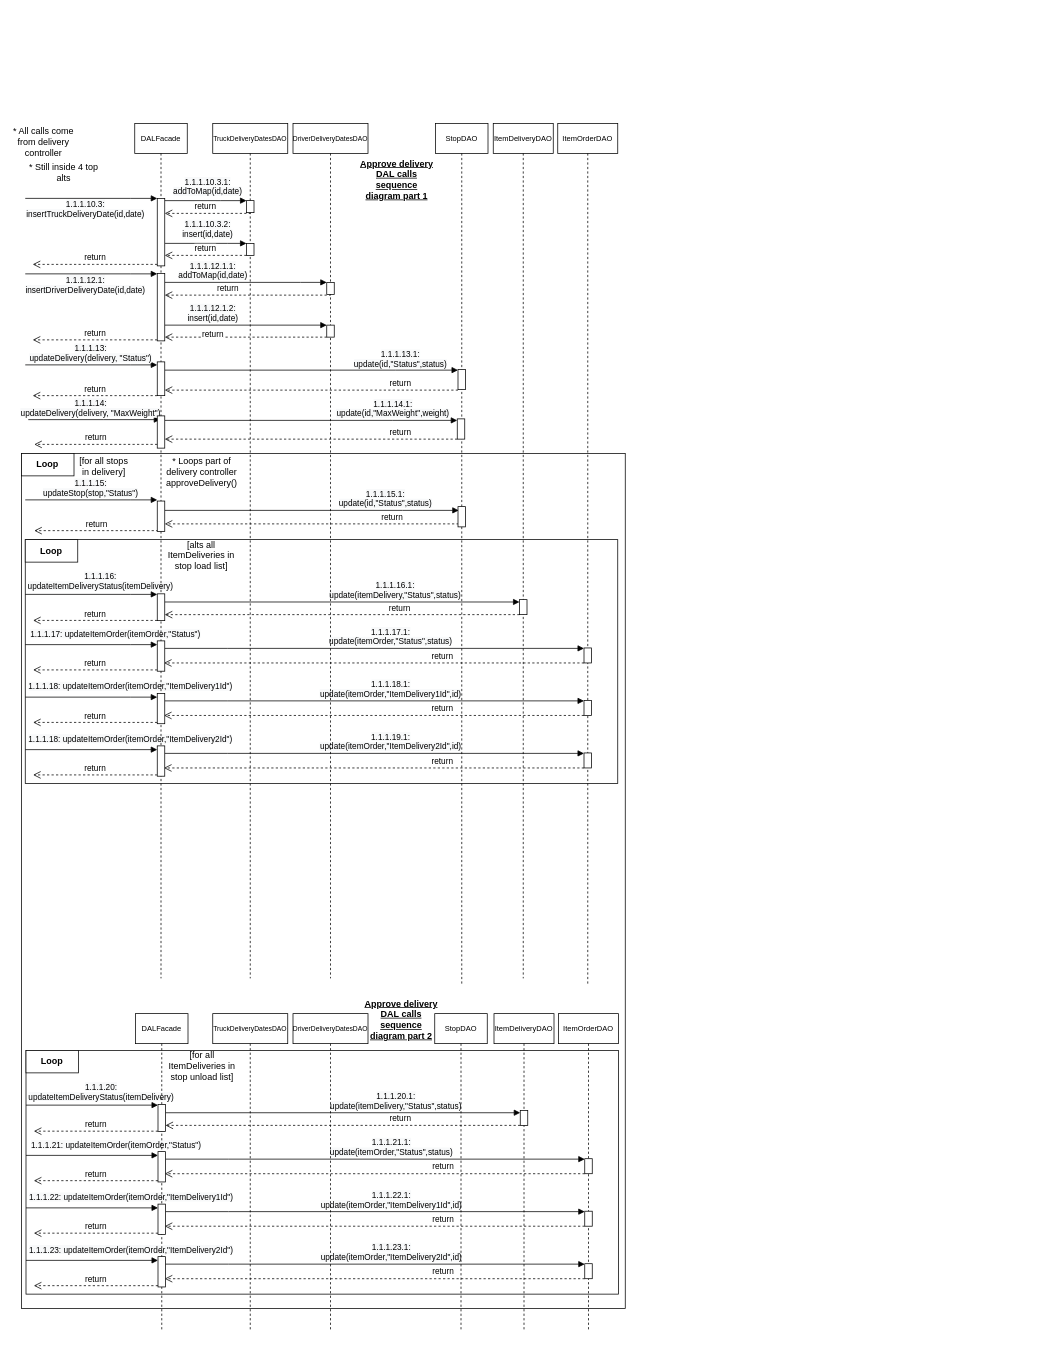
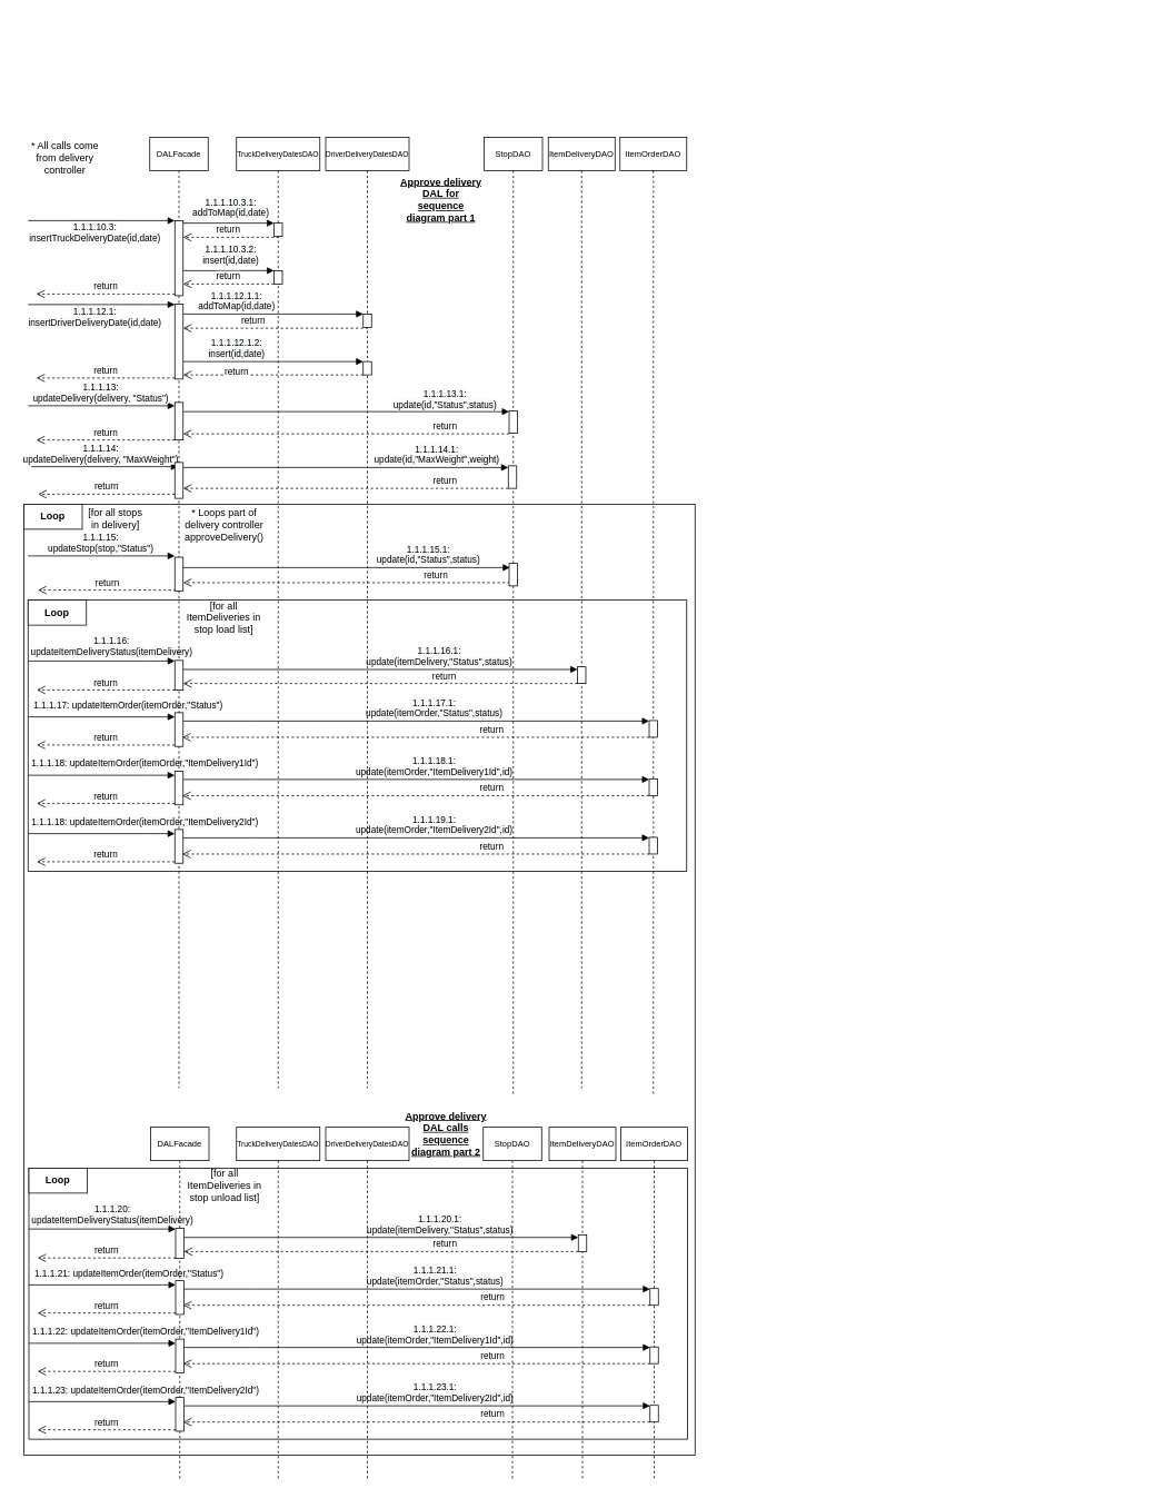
- <mxCell id="7" value="* All calls come from delivery controller" style="text;html=1;align=center;verticalAlign=middle;whiteSpace=wrap;rounded=0;" parent="1" vertex="1"><mxGeometry x="6" y="174" width="103" height="30" as="geometry" /></mxCell>
+ <mxCell id="7" value="* All calls come from delivery controller" style="text;html=1;align=center;verticalAlign=middle;whiteSpace=wrap;rounded=0;" parent="1" vertex="1"><mxGeometry x="26" y="174" width="103" height="30" as="geometry" /></mxCell>
- <mxCell id="8" value="* Still inside 4 top alts" style="text;html=1;align=center;verticalAlign=middle;whiteSpace=wrap;rounded=0;" parent="1" vertex="1"><mxGeometry x="33" y="214" width="103" height="30" as="geometry" /></mxCell>
- <mxCell id="110" value="&lt;u&gt;&lt;b&gt;Approve delivery DAL calls sequence diagram part 1&lt;/b&gt;&lt;/u&gt;" style="text;html=1;align=center;verticalAlign=middle;whiteSpace=wrap;rounded=0;" parent="1" vertex="1"><mxGeometry x="477" y="224" width="103" height="30" as="geometry" /></mxCell>
+ <mxCell id="110" value="&lt;u&gt;&lt;b&gt;Approve delivery DAL for sequence diagram part 1&lt;/b&gt;&lt;/u&gt;" style="text;html=1;align=center;verticalAlign=middle;whiteSpace=wrap;rounded=0;" parent="1" vertex="1"><mxGeometry x="477" y="224" width="103" height="30" as="geometry" /></mxCell>
- <mxCell id="22" value="[alts all ItemDeliveries in stop load list]" style="text;html=1;align=center;verticalAlign=middle;whiteSpace=wrap;rounded=0;" parent="1" vertex="1"><mxGeometry x="213.004" y="723" width="110.421" height="34.56" as="geometry" /></mxCell>
+ <mxCell id="22" value="[for all ItemDeliveries in stop load list]" style="text;html=1;align=center;verticalAlign=middle;whiteSpace=wrap;rounded=0;" parent="1" vertex="1"><mxGeometry x="213.004" y="723" width="110.421" height="34.56" as="geometry" /></mxCell>
